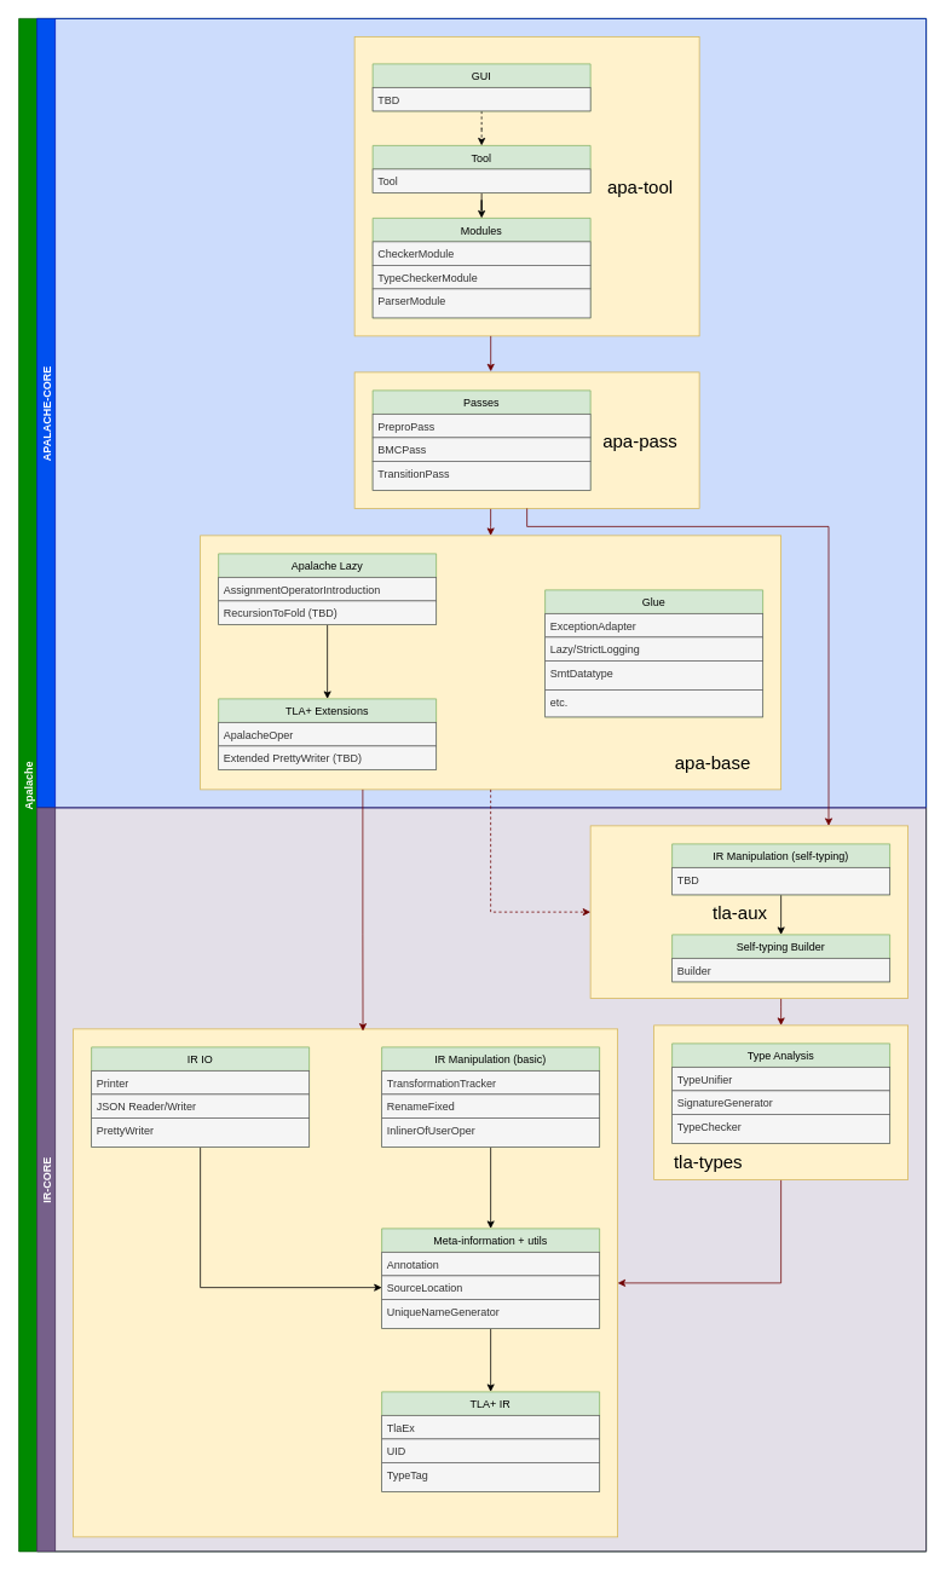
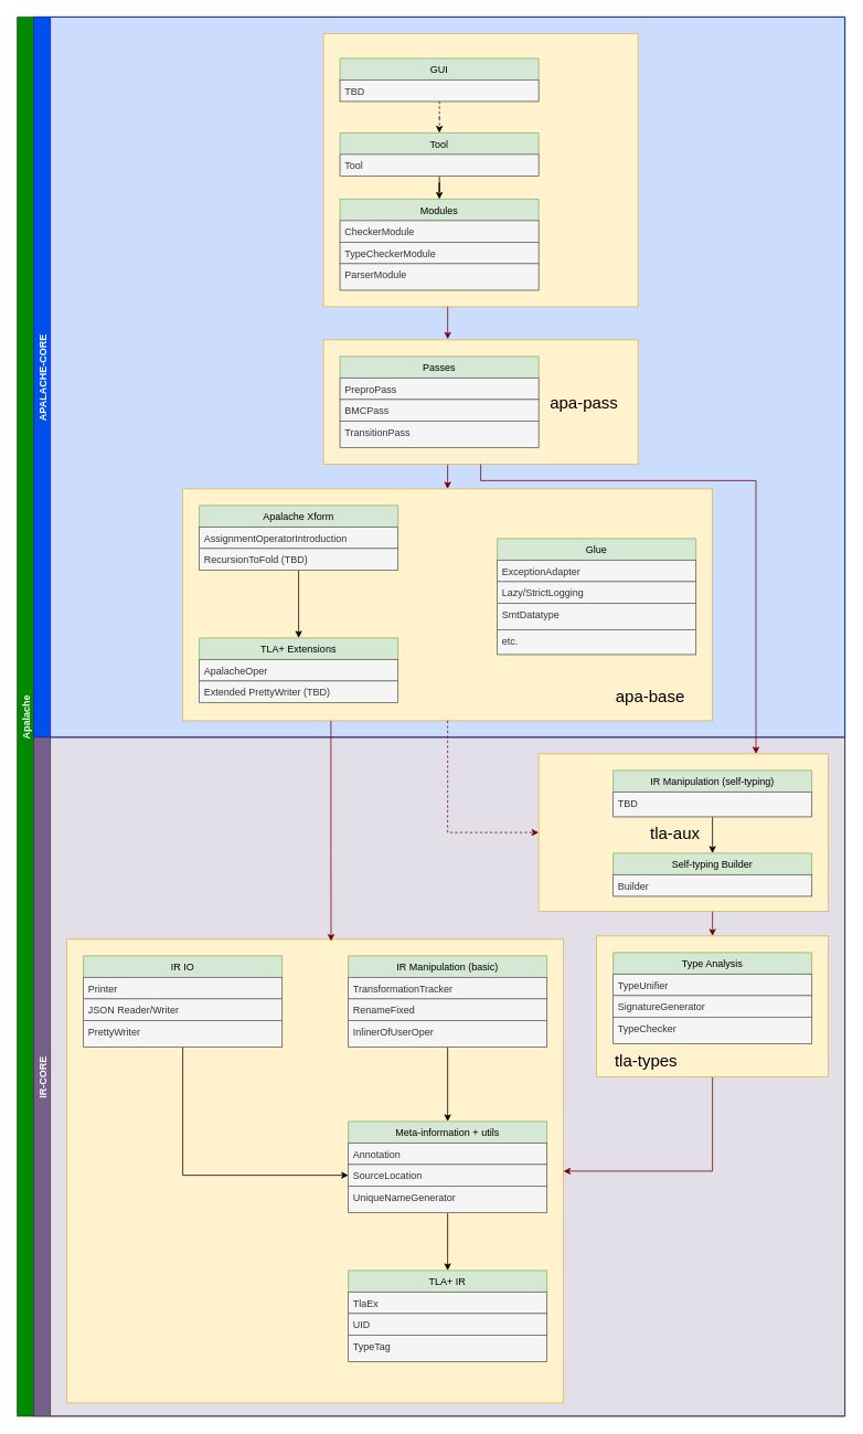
- <mxCell id="37" value="&lt;div&gt;apa-tool&lt;/div&gt;" style="text;html=1;strokeColor=none;fillColor=none;align=center;verticalAlign=middle;whiteSpace=wrap;rounded=0;fontSize=20;" vertex="1" parent="3"><mxGeometry x="620" y="175" width="90" height="20" as="geometry" /></mxCell>
- <mxCell id="10" value="Apalache Lazy" style="swimlane;fontStyle=0;childLayout=stackLayout;horizontal=1;startSize=26;horizontalStack=0;resizeParent=1;resizeParentMax=0;resizeLast=0;collapsible=1;marginBottom=0;fillColor=#d5e8d4;strokeColor=#82b366;" vertex="1" parent="3"><mxGeometry x="200" y="590" width="240" height="78" as="geometry"><mxRectangle x="350" y="1370" width="80" height="26" as="alternateBounds" /></mxGeometry></mxCell>
+ <mxCell id="10" value="Apalache Xform" style="swimlane;fontStyle=0;childLayout=stackLayout;horizontal=1;startSize=26;horizontalStack=0;resizeParent=1;resizeParentMax=0;resizeLast=0;collapsible=1;marginBottom=0;fillColor=#d5e8d4;strokeColor=#82b366;" vertex="1" parent="3"><mxGeometry x="200" y="590" width="240" height="78" as="geometry"><mxRectangle x="350" y="1370" width="80" height="26" as="alternateBounds" /></mxGeometry></mxCell>
